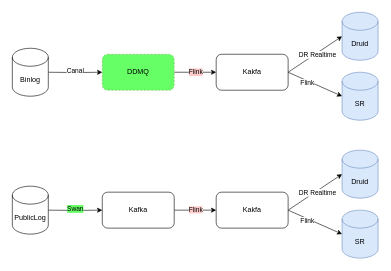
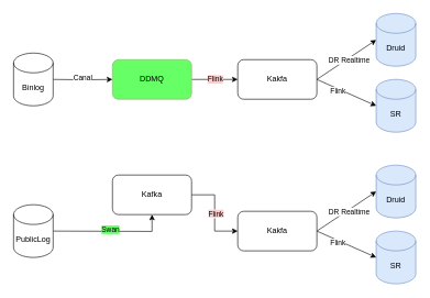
- <mxCell id="6" value="DDMQ" style="rounded=1;whiteSpace=wrap;html=1;fillColor=#66FF66;strokeColor=#82b366;dashed=1;" vertex="1" parent="1"><mxGeometry x="170" y="90" width="120" height="60" as="geometry" /></mxCell>
+ <mxCell id="6" value="DDMQ" style="rounded=1;whiteSpace=wrap;html=1;fillColor=#66FF66;strokeColor=#82b366;" vertex="1" parent="1"><mxGeometry x="170" y="90" width="120" height="60" as="geometry" /></mxCell>
- <mxCell id="19" value="Kafka" style="rounded=1;whiteSpace=wrap;html=1;" vertex="1" parent="1"><mxGeometry x="170" y="320" width="120" height="60" as="geometry" /></mxCell>
+ <mxCell id="19" value="Kafka" style="rounded=1;whiteSpace=wrap;html=1;" vertex="1" parent="1"><mxGeometry x="170" y="265" width="120" height="60" as="geometry" /></mxCell>
